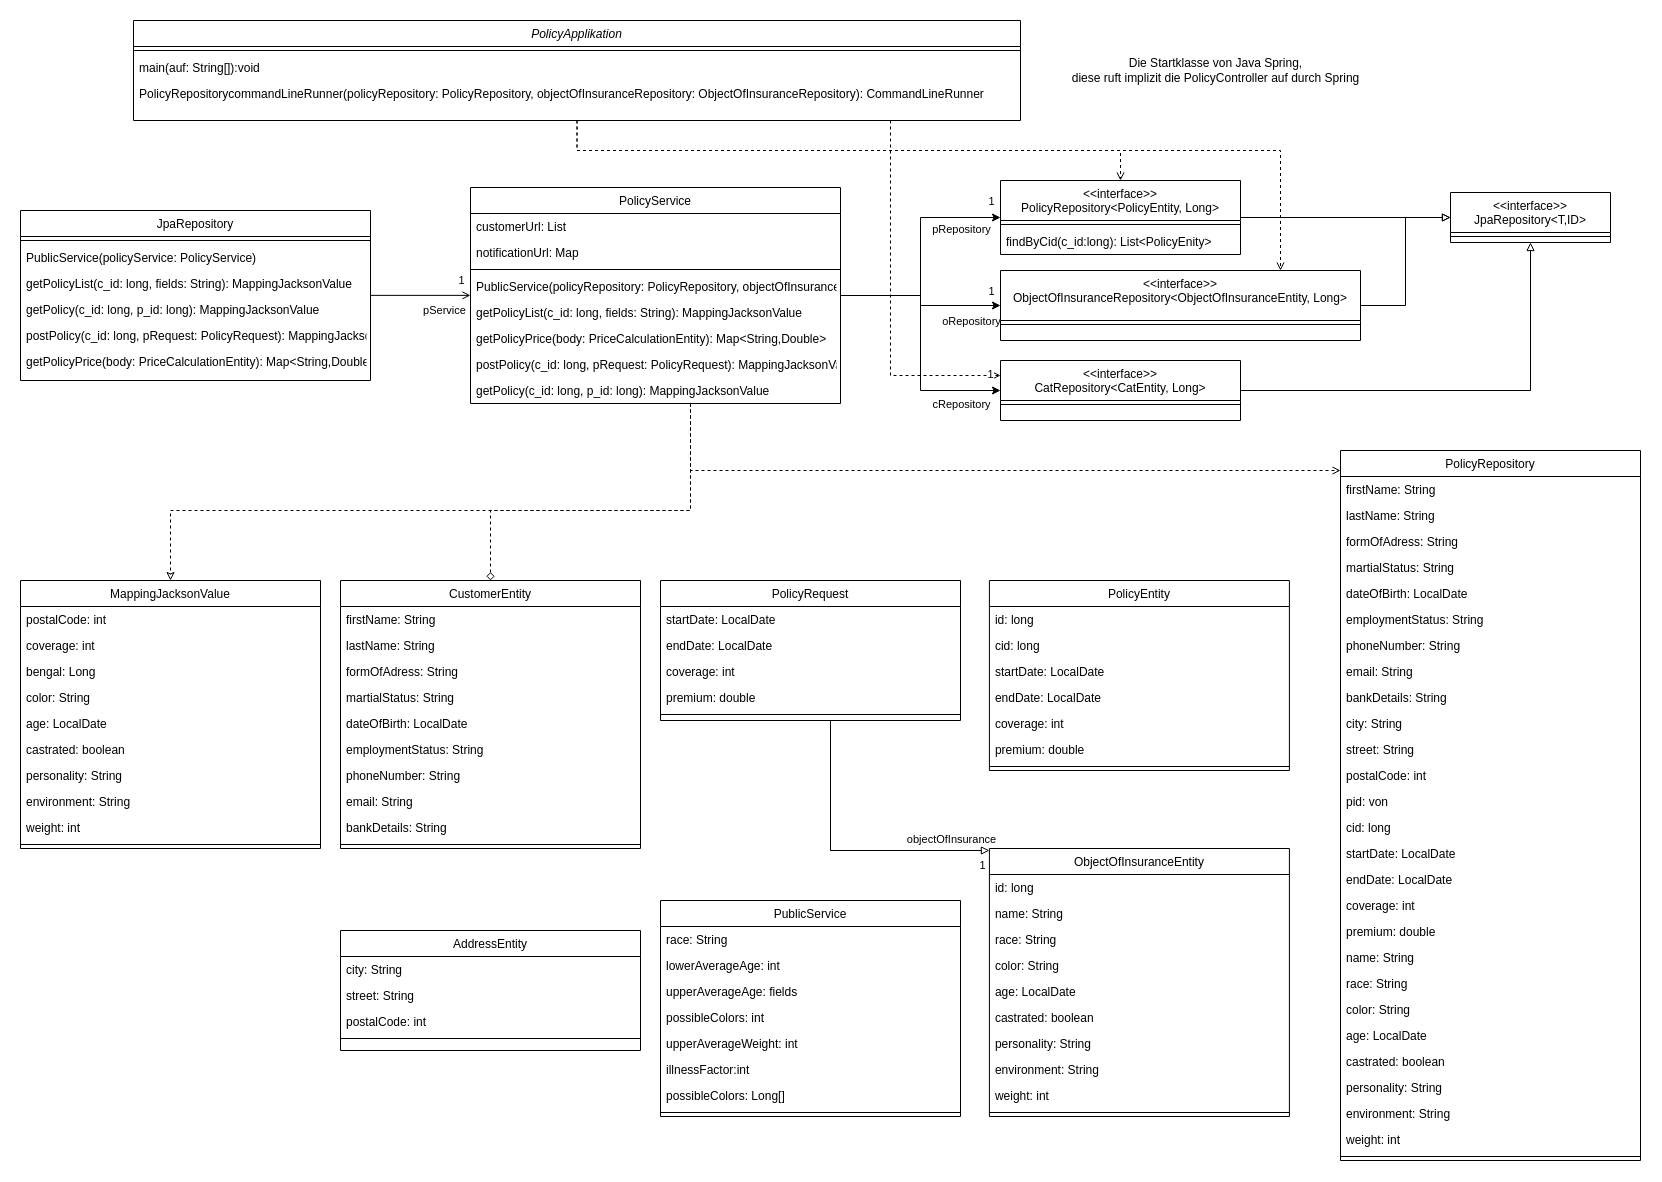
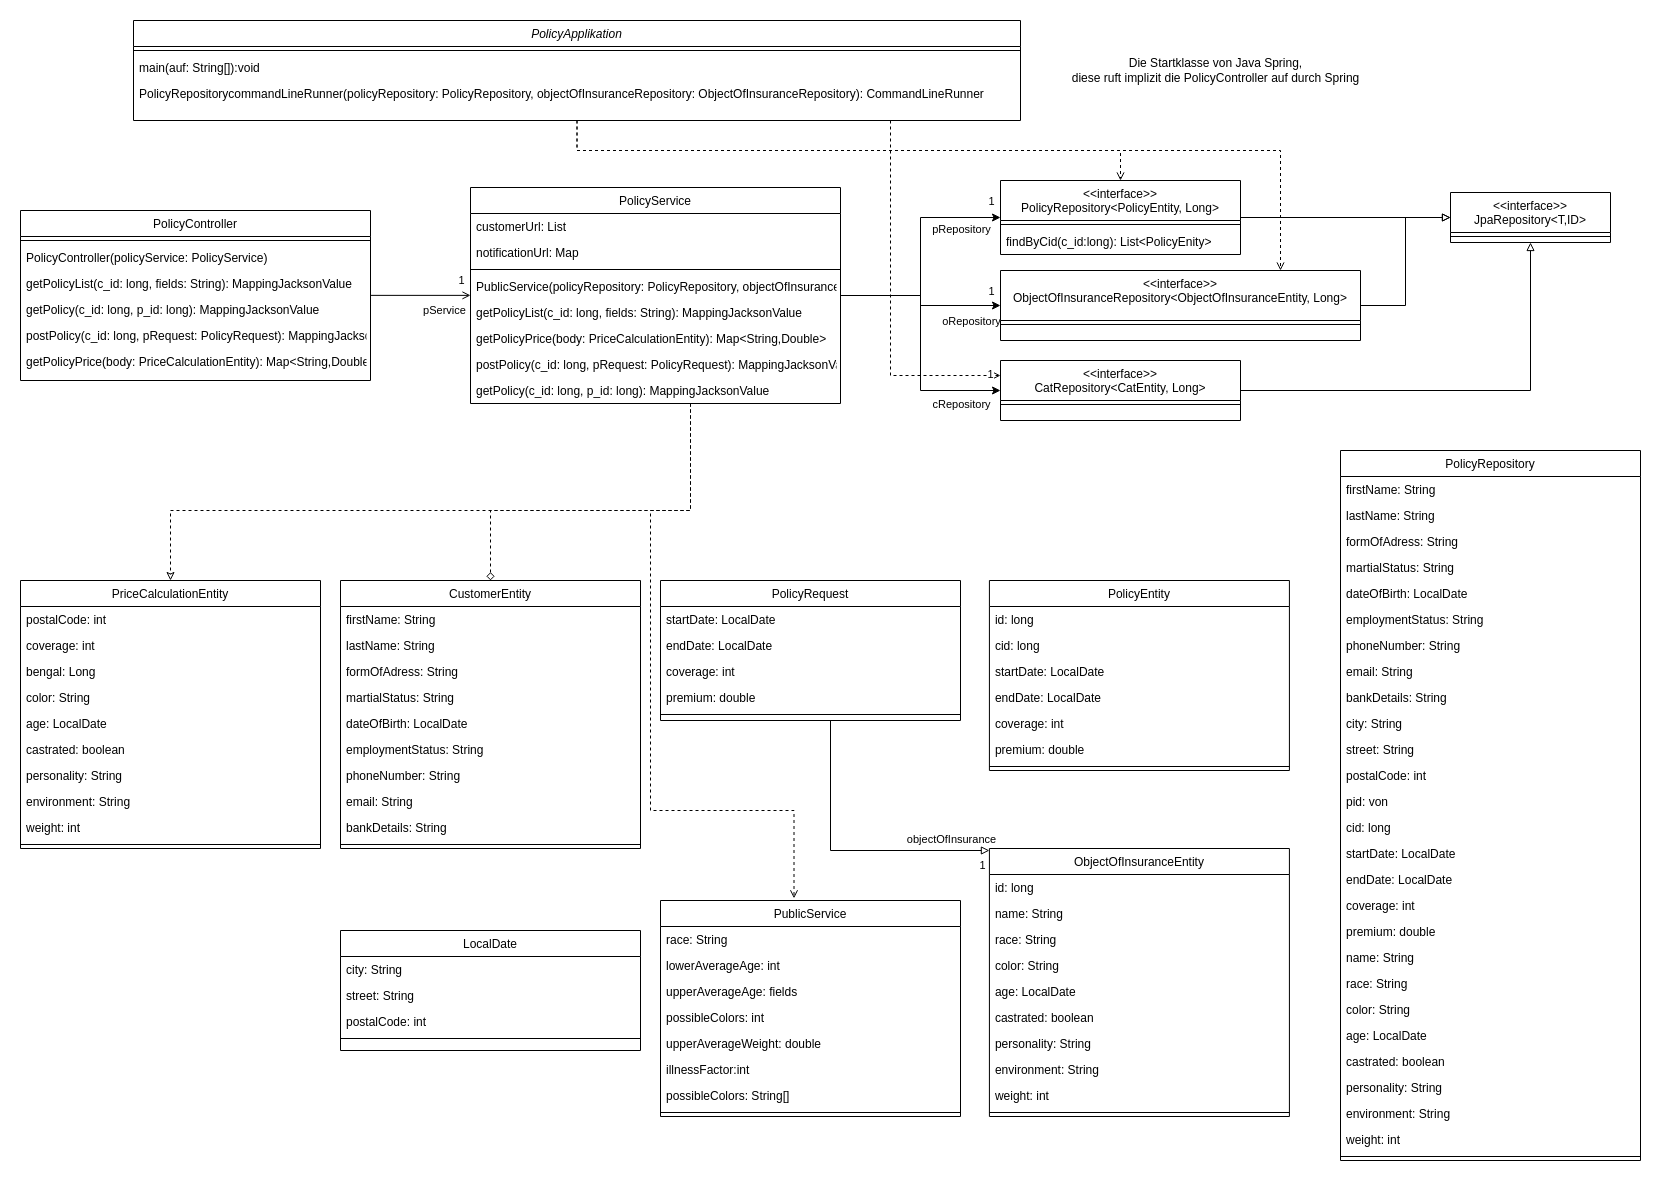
- <mxCell id="12" value="JpaRepository" style="swimlane;fontStyle=0;align=center;verticalAlign=top;childLayout=stackLayout;horizontal=1;startSize=26;horizontalStack=0;resizeParent=1;resizeLast=0;collapsible=1;marginBottom=0;rounded=0;shadow=0;strokeWidth=1;" parent="1" vertex="1"><mxGeometry x="20" y="210" width="350" height="170" as="geometry"><mxRectangle x="550" y="140" width="160" height="26" as="alternateBounds" /></mxGeometry></mxCell>
+ <mxCell id="12" value="PolicyController" style="swimlane;fontStyle=0;align=center;verticalAlign=top;childLayout=stackLayout;horizontal=1;startSize=26;horizontalStack=0;resizeParent=1;resizeLast=0;collapsible=1;marginBottom=0;rounded=0;shadow=0;strokeWidth=1;" parent="1" vertex="1"><mxGeometry x="20" y="210" width="350" height="170" as="geometry"><mxRectangle x="550" y="140" width="160" height="26" as="alternateBounds" /></mxGeometry></mxCell>
- <mxCell id="14" value="PublicService(policyService: PolicyService)" style="text;align=left;verticalAlign=top;spacingLeft=4;spacingRight=4;overflow=hidden;rotatable=0;points=[[0,0.5],[1,0.5]];portConstraint=eastwest;" parent="12" vertex="1"><mxGeometry y="34" width="350" height="26" as="geometry" /></mxCell>
+ <mxCell id="14" value="PolicyController(policyService: PolicyService)" style="text;align=left;verticalAlign=top;spacingLeft=4;spacingRight=4;overflow=hidden;rotatable=0;points=[[0,0.5],[1,0.5]];portConstraint=eastwest;" parent="12" vertex="1"><mxGeometry y="34" width="350" height="26" as="geometry" /></mxCell>
- <mxCell id="25" style="edgeStyle=orthogonalEdgeStyle;rounded=0;orthogonalLoop=1;jettySize=auto;html=1;dashed=1;endArrow=open;endFill=0;" parent="1" source="30" target="67" edge="1"><mxGeometry relative="1" as="geometry"><Array as="points"><mxPoint x="690" y="470" /></Array><mxPoint x="690" y="443" as="sourcePoint" /></mxGeometry></mxCell>
- <mxCell id="123" value="MappingJacksonValue" style="swimlane;fontStyle=0;align=center;verticalAlign=top;childLayout=stackLayout;horizontal=1;startSize=26;horizontalStack=0;resizeParent=1;resizeLast=0;collapsible=1;marginBottom=0;rounded=0;shadow=0;strokeWidth=1;" parent="1" vertex="1"><mxGeometry x="20" y="580" width="300" height="268" as="geometry"><mxRectangle x="550" y="140" width="160" height="26" as="alternateBounds" /></mxGeometry></mxCell>
+ <mxCell id="123" value="PriceCalculationEntity" style="swimlane;fontStyle=0;align=center;verticalAlign=top;childLayout=stackLayout;horizontal=1;startSize=26;horizontalStack=0;resizeParent=1;resizeLast=0;collapsible=1;marginBottom=0;rounded=0;shadow=0;strokeWidth=1;" parent="1" vertex="1"><mxGeometry x="20" y="580" width="300" height="268" as="geometry"><mxRectangle x="550" y="140" width="160" height="26" as="alternateBounds" /></mxGeometry></mxCell>
+ <mxCell id="29" style="edgeStyle=orthogonalEdgeStyle;rounded=0;orthogonalLoop=1;jettySize=auto;html=1;endArrow=open;endFill=0;dashed=1;entryX=0.445;entryY=-0.01;entryDx=0;entryDy=0;entryPerimeter=0;" edge="1" parent="1" source="30" target="137"><mxGeometry relative="1" as="geometry"><Array as="points"><mxPoint x="690" y="510" /><mxPoint x="650" y="510" /><mxPoint x="650" y="810" /><mxPoint x="793" y="810" /></Array></mxGeometry></mxCell>
- <mxCell id="51" value="AddressEntity" style="swimlane;fontStyle=0;align=center;verticalAlign=top;childLayout=stackLayout;horizontal=1;startSize=26;horizontalStack=0;resizeParent=1;resizeLast=0;collapsible=1;marginBottom=0;rounded=0;shadow=0;strokeWidth=1;" parent="1" vertex="1"><mxGeometry x="340" y="930" width="300" height="120" as="geometry"><mxRectangle x="550" y="140" width="160" height="26" as="alternateBounds" /></mxGeometry></mxCell>
+ <mxCell id="51" value="LocalDate" style="swimlane;fontStyle=0;align=center;verticalAlign=top;childLayout=stackLayout;horizontal=1;startSize=26;horizontalStack=0;resizeParent=1;resizeLast=0;collapsible=1;marginBottom=0;rounded=0;shadow=0;strokeWidth=1;" parent="1" vertex="1"><mxGeometry x="340" y="930" width="300" height="120" as="geometry"><mxRectangle x="550" y="140" width="160" height="26" as="alternateBounds" /></mxGeometry></mxCell>
- <mxCell id="142" value="upperAverageWeight: int" style="text;align=left;verticalAlign=top;spacingLeft=4;spacingRight=4;overflow=hidden;rotatable=0;points=[[0,0.5],[1,0.5]];portConstraint=eastwest;" vertex="1" parent="137"><mxGeometry y="130" width="300" height="26" as="geometry" /></mxCell>
+ <mxCell id="142" value="upperAverageWeight: double" style="text;align=left;verticalAlign=top;spacingLeft=4;spacingRight=4;overflow=hidden;rotatable=0;points=[[0,0.5],[1,0.5]];portConstraint=eastwest;" vertex="1" parent="137"><mxGeometry y="130" width="300" height="26" as="geometry" /></mxCell>
- <mxCell id="144" value="possibleColors: Long[]" style="text;align=left;verticalAlign=top;spacingLeft=4;spacingRight=4;overflow=hidden;rotatable=0;points=[[0,0.5],[1,0.5]];portConstraint=eastwest;" vertex="1" parent="137"><mxGeometry y="182" width="300" height="26" as="geometry" /></mxCell>
+ <mxCell id="144" value="possibleColors: String[]" style="text;align=left;verticalAlign=top;spacingLeft=4;spacingRight=4;overflow=hidden;rotatable=0;points=[[0,0.5],[1,0.5]];portConstraint=eastwest;" vertex="1" parent="137"><mxGeometry y="182" width="300" height="26" as="geometry" /></mxCell>
